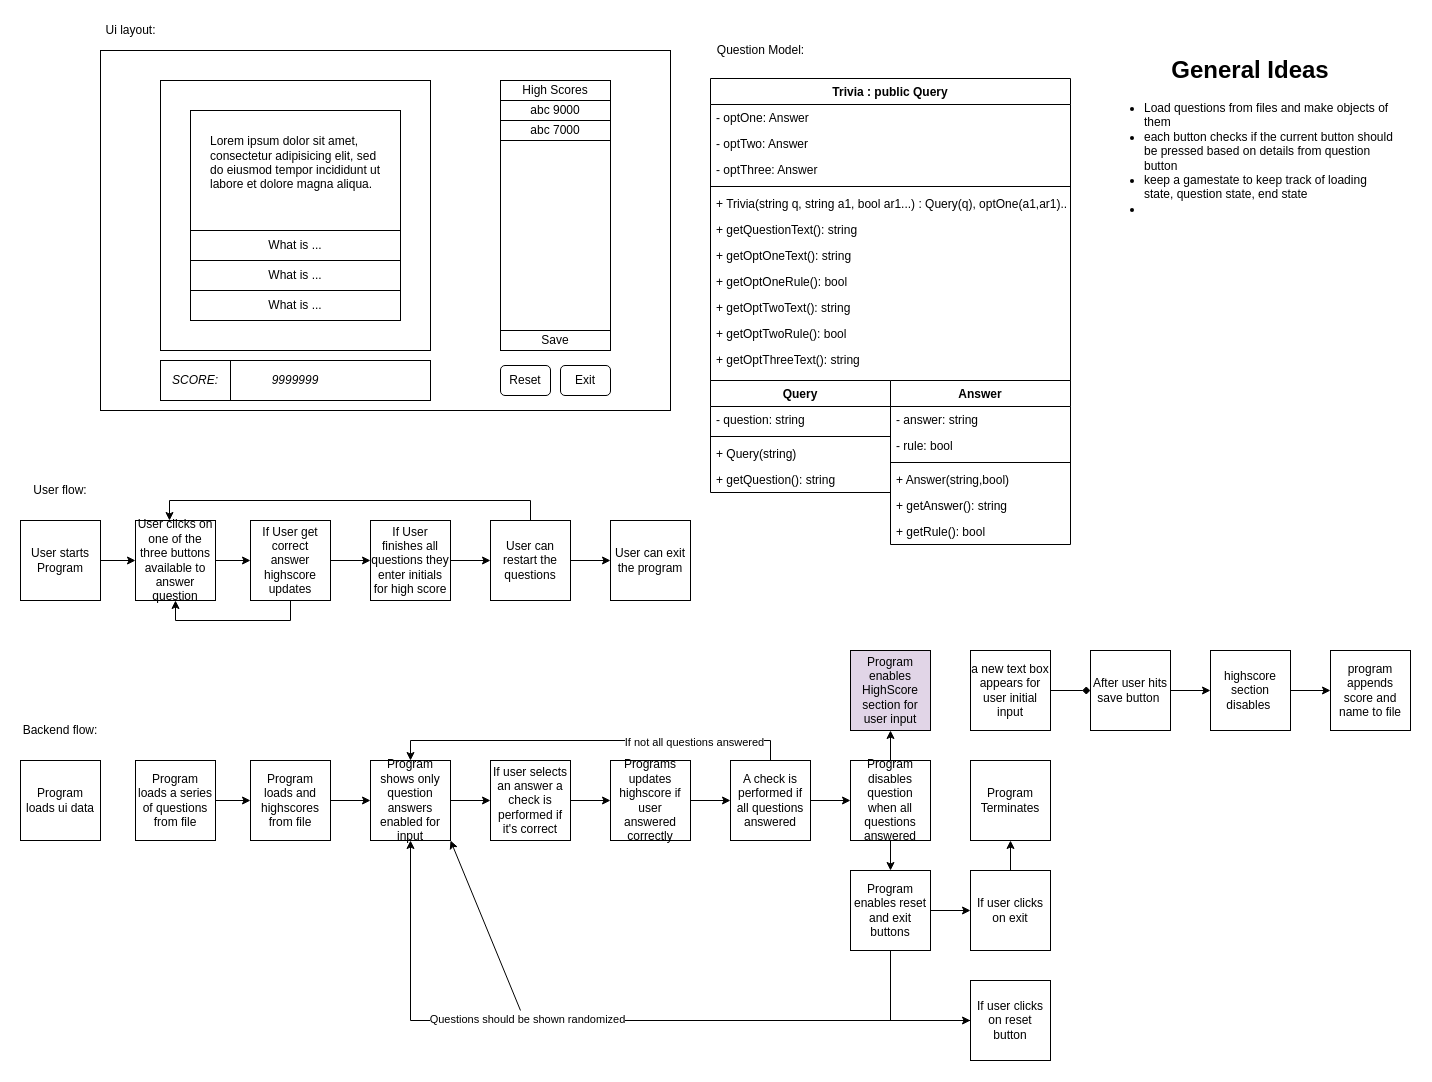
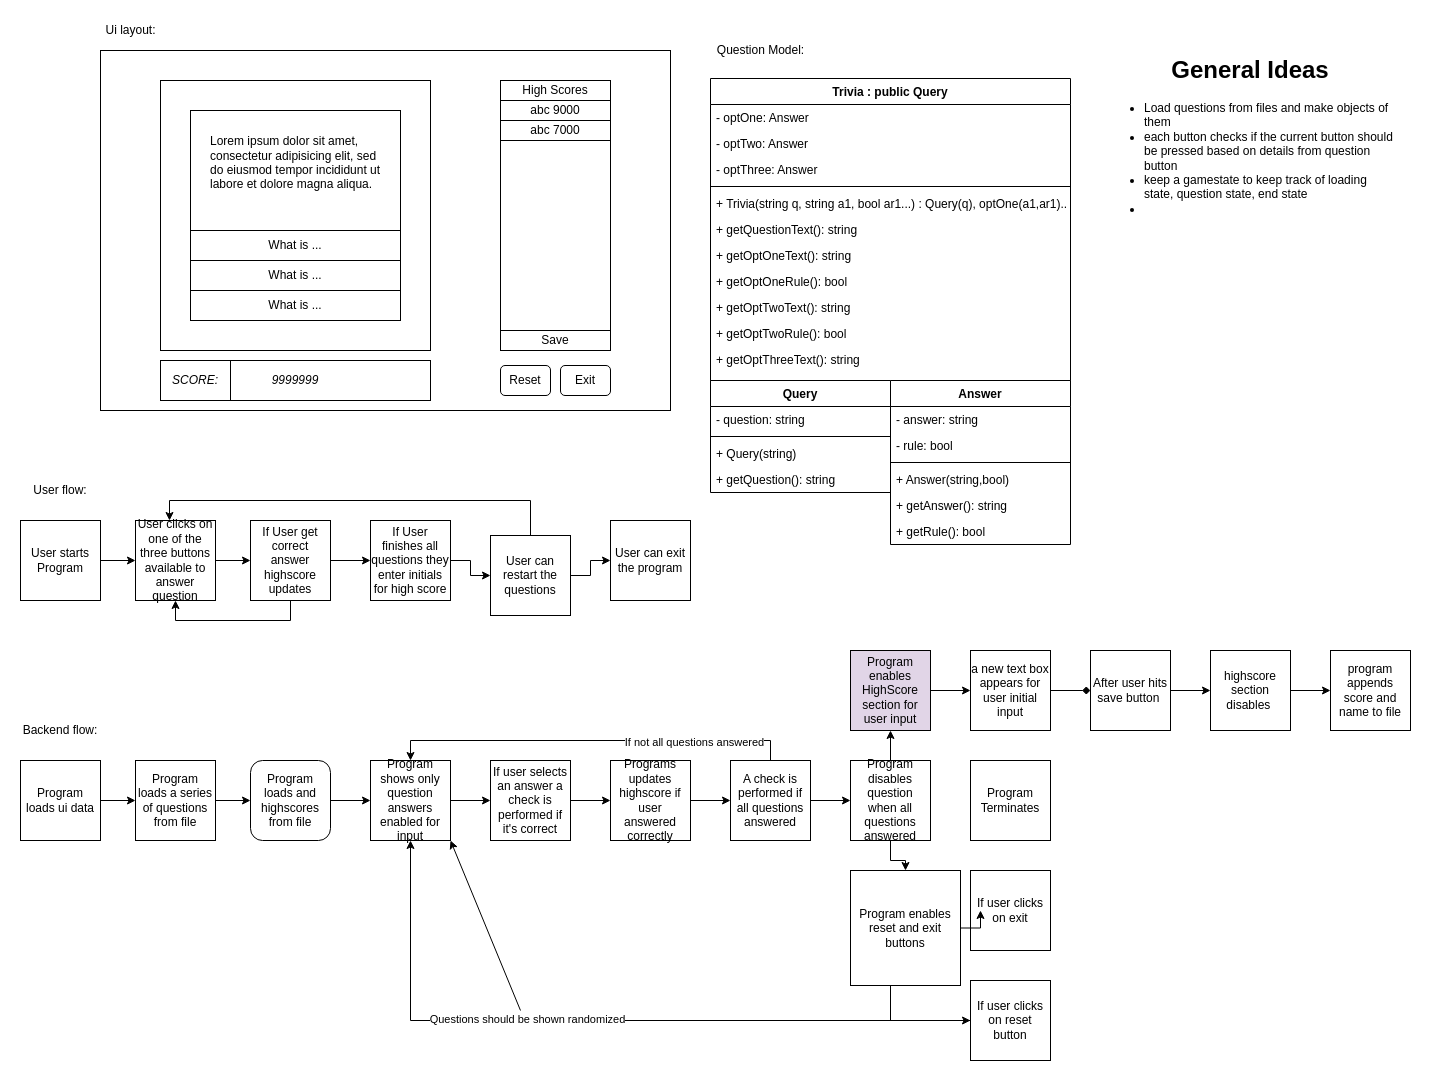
- <mxCell id="16" value="User can restart the questions" style="whiteSpace=wrap;html=1;aspect=fixed;" vertex="1" parent="3"><mxGeometry x="470" y="40" width="80" height="80" as="geometry" /></mxCell>
+ <mxCell id="16" value="User can restart the questions" style="whiteSpace=wrap;html=1;aspect=fixed;" vertex="1" parent="3"><mxGeometry x="470" y="55" width="80" height="80" as="geometry" /></mxCell>
+ <mxCell id="65" style="edgeStyle=orthogonalEdgeStyle;rounded=0;orthogonalLoop=1;jettySize=auto;html=1;entryX=0;entryY=0.5;entryDx=0;entryDy=0;" edge="1" parent="37" source="53" target="64"><mxGeometry relative="1" as="geometry" /></mxCell>
+ <mxCell id="44" style="edgeStyle=orthogonalEdgeStyle;rounded=0;orthogonalLoop=1;jettySize=auto;html=1;entryX=0;entryY=0.5;entryDx=0;entryDy=0;" edge="1" parent="37" source="39" target="43"><mxGeometry relative="1" as="geometry" /></mxCell>
- <mxCell id="62" value="Program loads and highscores from file" style="whiteSpace=wrap;html=1;aspect=fixed;" vertex="1" parent="37"><mxGeometry x="230" y="110" width="80" height="80" as="geometry" /></mxCell>
+ <mxCell id="62" value="Program loads and highscores from file" style="whiteSpace=wrap;html=1;aspect=fixed;rounded=1;" vertex="1" parent="37"><mxGeometry x="230" y="110" width="80" height="80" as="geometry" /></mxCell>
- <mxCell id="58" style="edgeStyle=orthogonalEdgeStyle;rounded=0;orthogonalLoop=1;jettySize=auto;html=1;" edge="1" parent="37" source="59" target="57"><mxGeometry relative="1" as="geometry" /></mxCell>
- <mxCell id="55" value="Program enables reset and exit buttons" style="whiteSpace=wrap;html=1;aspect=fixed;" vertex="1" parent="37"><mxGeometry x="830" y="220" width="80" height="80" as="geometry" /></mxCell>
+ <mxCell id="55" value="Program enables reset and exit buttons" style="whiteSpace=wrap;html=1;aspect=fixed;" vertex="1" parent="37"><mxGeometry x="830" y="220" width="110" height="115" as="geometry" /></mxCell>
